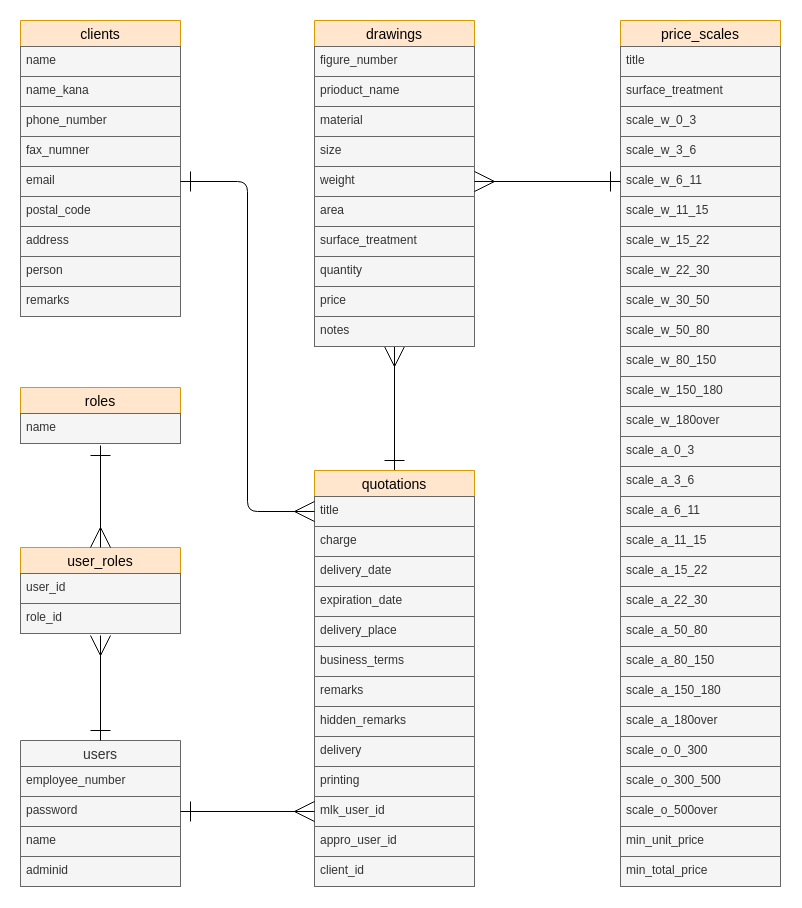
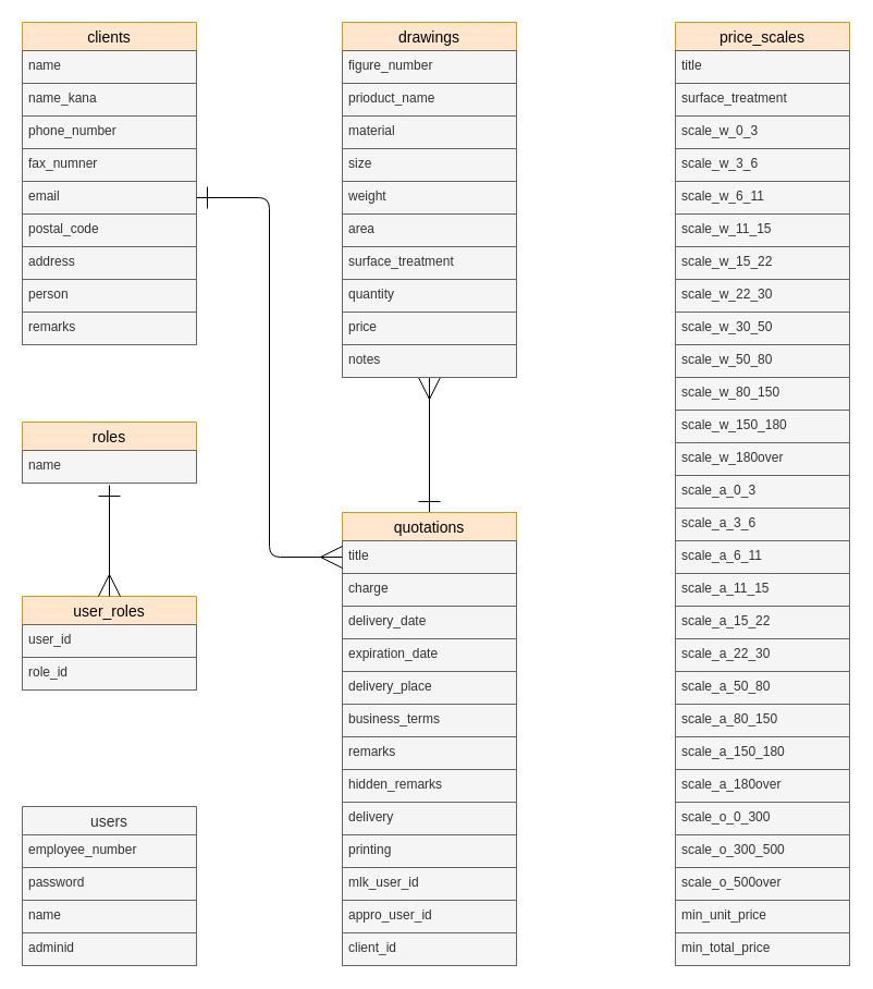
- <mxCell id="73" style="edgeStyle=none;html=1;exitX=1;exitY=0.5;exitDx=0;exitDy=0;entryX=0;entryY=0.5;entryDx=0;entryDy=0;startArrow=ERmany;startFill=0;endArrow=ERone;endFill=0;startSize=18;endSize=18;strokeColor=#000000;" parent="1" source="22" target="43" edge="1"><mxGeometry relative="1" as="geometry" /></mxCell>
- <mxCell id="79" style="html=1;exitX=0.5;exitY=0;exitDx=0;exitDy=0;startArrow=ERone;startFill=0;endArrow=ERmany;endFill=0;startSize=18;endSize=18;entryX=0.5;entryY=1.067;entryDx=0;entryDy=0;entryPerimeter=0;fillColor=#f5f5f5;strokeColor=#000000;" parent="1" source="67" target="76" edge="1"><mxGeometry relative="1" as="geometry"><mxPoint x="110" y="647" as="targetPoint" /><mxPoint x="99.5" y="721" as="sourcePoint" /></mxGeometry></mxCell>
- <mxCell id="81" style="html=1;exitX=1;exitY=0.5;exitDx=0;exitDy=0;startArrow=ERone;startFill=0;endArrow=ERmany;endFill=0;startSize=18;endSize=18;entryX=0;entryY=0.5;entryDx=0;entryDy=0;fillColor=#f5f5f5;strokeColor=#000000;" parent="1" source="69" target="14" edge="1"><mxGeometry relative="1" as="geometry"><mxPoint x="210" y="612.01" as="targetPoint" /><mxPoint x="210" y="717" as="sourcePoint" /></mxGeometry></mxCell>
